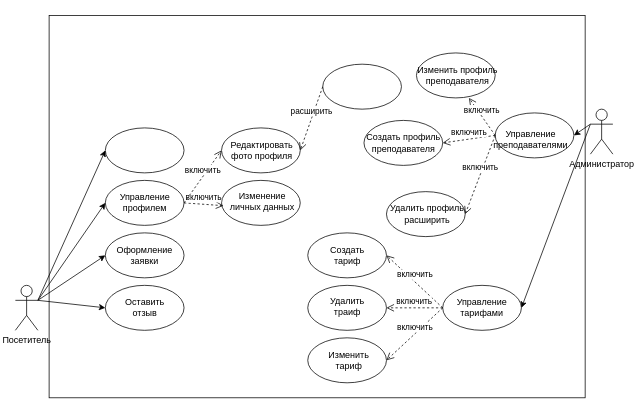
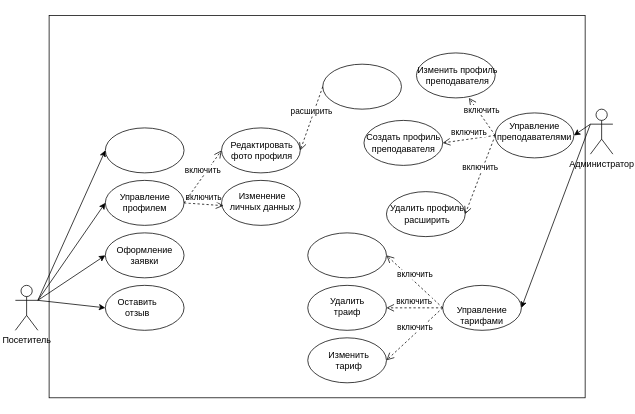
- <mxCell id="25" value="Управление преподавателями" style="text;html=1;strokeColor=none;fillColor=none;align=center;verticalAlign=middle;whiteSpace=wrap;rounded=0;" parent="1" vertex="1"><mxGeometry x="671.87" y="170" width="71.25" height="30" as="geometry" /></mxCell>
+ <mxCell id="25" value="Управление преподавателями" style="text;html=1;strokeColor=none;fillColor=none;align=center;verticalAlign=middle;whiteSpace=wrap;rounded=0;" parent="1" vertex="1"><mxGeometry x="676.87" y="160" width="71.25" height="30" as="geometry" /></mxCell>
- <mxCell id="28" value="Создать тариф" style="text;html=1;strokeColor=none;fillColor=none;align=center;verticalAlign=middle;whiteSpace=wrap;rounded=0;" parent="1" vertex="1"><mxGeometry x="432.5" y="325" width="60" height="30" as="geometry" /></mxCell>
- <mxCell id="11" value="Оставить отзыв" style="text;html=1;strokeColor=none;fillColor=none;align=center;verticalAlign=middle;whiteSpace=wrap;rounded=0;" parent="1" vertex="1"><mxGeometry x="162.5" y="395" width="60" height="30" as="geometry" /></mxCell>
+ <mxCell id="11" value="Оставить отзыв" style="text;html=1;strokeColor=none;fillColor=none;align=center;verticalAlign=middle;whiteSpace=wrap;rounded=0;" parent="1" vertex="1"><mxGeometry x="152.5" y="395" width="60" height="30" as="geometry" /></mxCell>
- <mxCell id="24" value="Управление тарифами" style="text;html=1;strokeColor=none;fillColor=none;align=center;verticalAlign=middle;whiteSpace=wrap;rounded=0;" parent="1" vertex="1"><mxGeometry x="611.25" y="395" width="62.5" height="30" as="geometry" /></mxCell>
+ <mxCell id="24" value="Управление тарифами" style="text;html=1;strokeColor=none;fillColor=none;align=center;verticalAlign=middle;whiteSpace=wrap;rounded=0;" parent="1" vertex="1"><mxGeometry x="611.25" y="405" width="62.5" height="30" as="geometry" /></mxCell>
